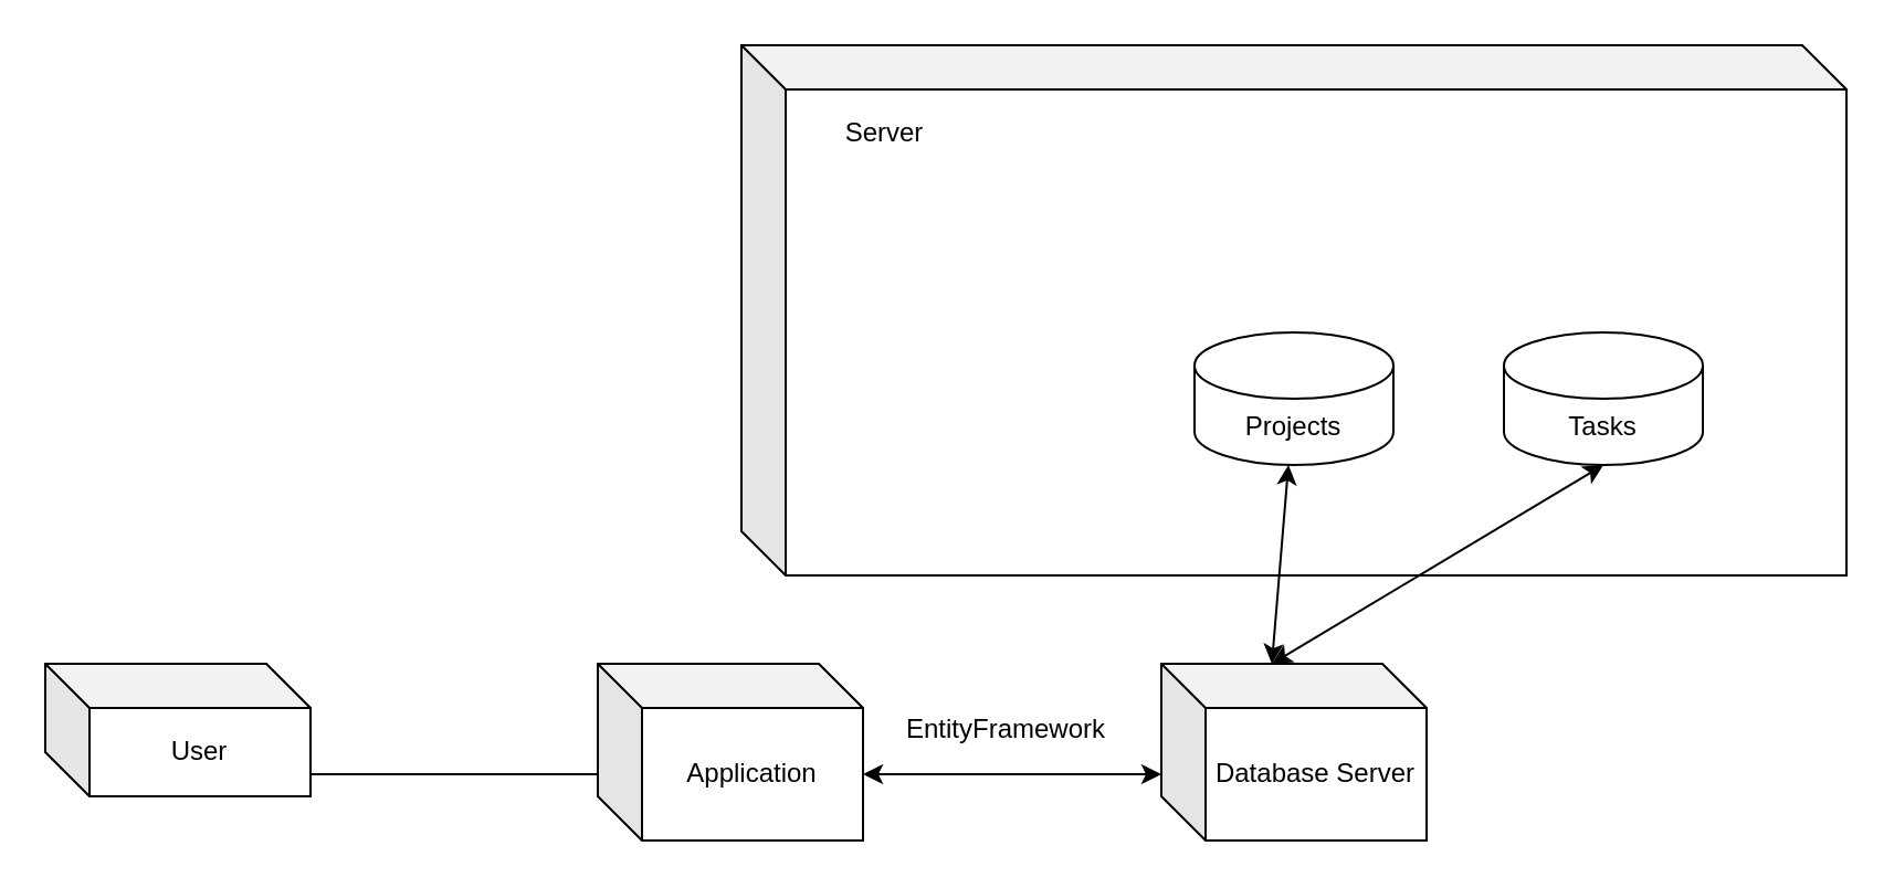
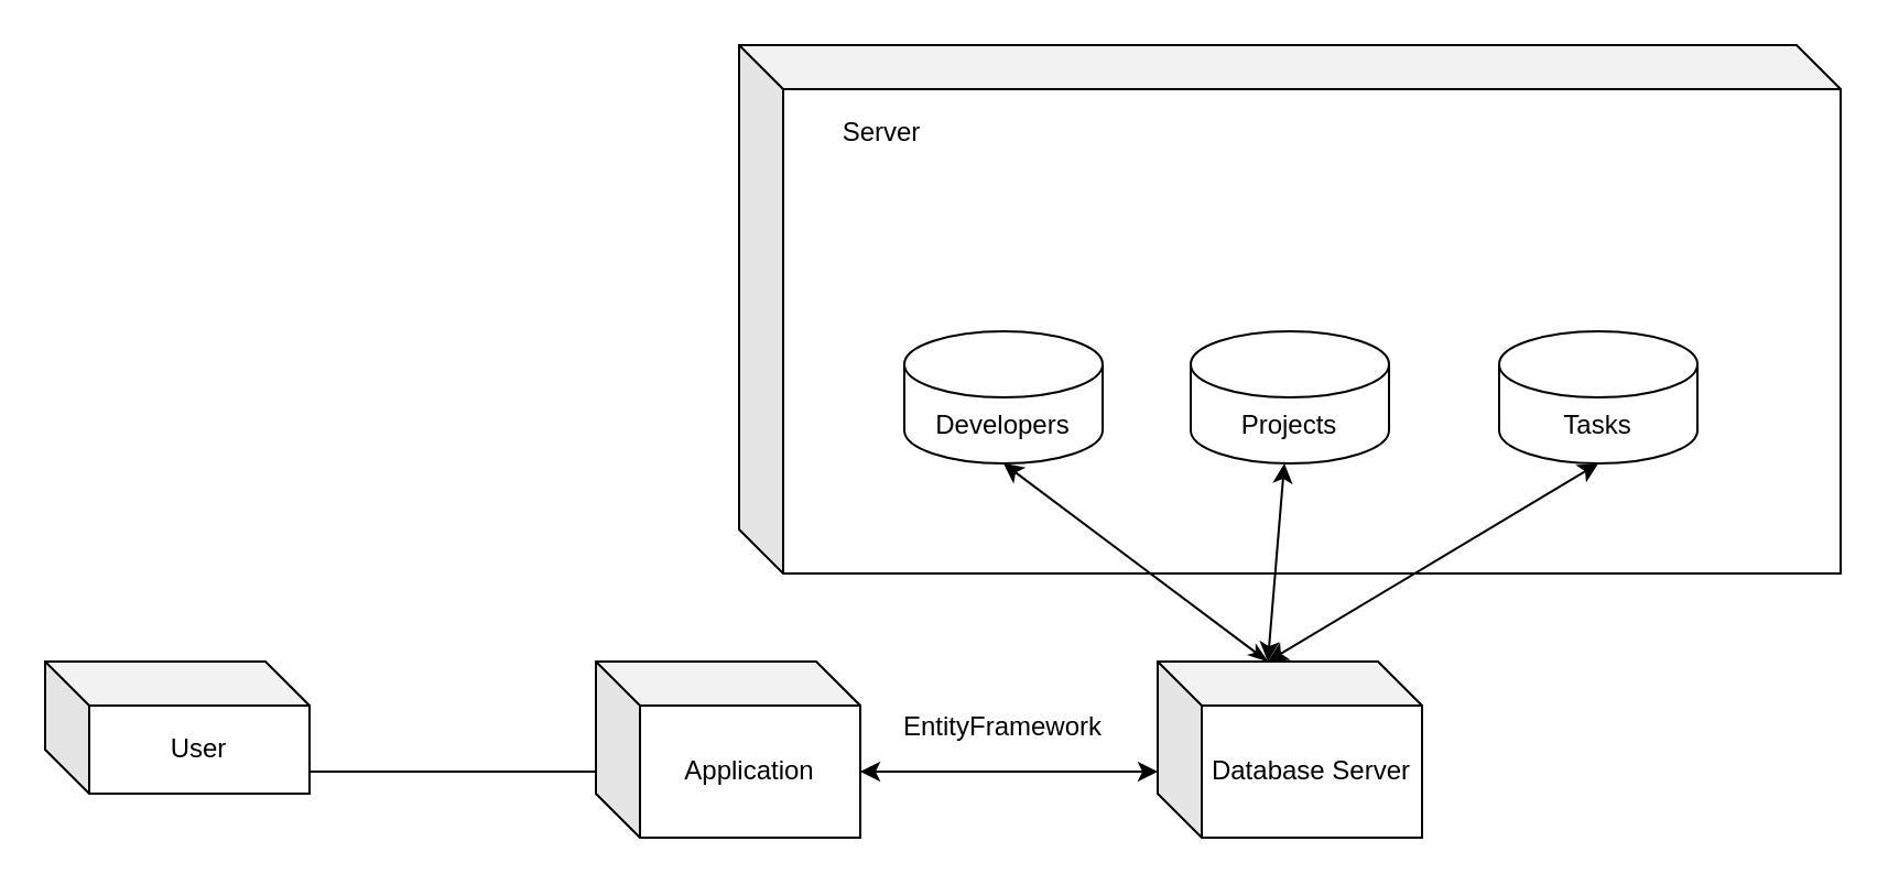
+ <mxCell id="10" value="Developers" style="shape=cylinder3;whiteSpace=wrap;html=1;boundedLbl=1;backgroundOutline=1;size=15;" parent="1" vertex="1"><mxGeometry x="410" y="150" width="90" height="60" as="geometry" /></mxCell>
+ <mxCell id="6" style="rounded=0;orthogonalLoop=1;jettySize=auto;html=1;exitX=0;exitY=0;exitDx=50;exitDy=0;exitPerimeter=0;entryX=0.5;entryY=1;entryDx=0;entryDy=0;entryPerimeter=0;startArrow=classicThin;startFill=1;" parent="1" source="9" target="10" edge="1"><mxGeometry relative="1" as="geometry" /></mxCell>
